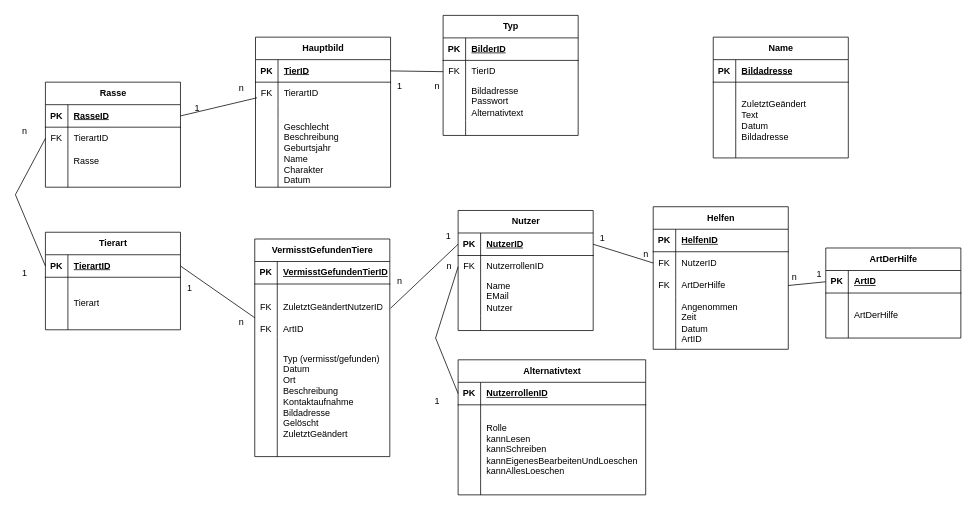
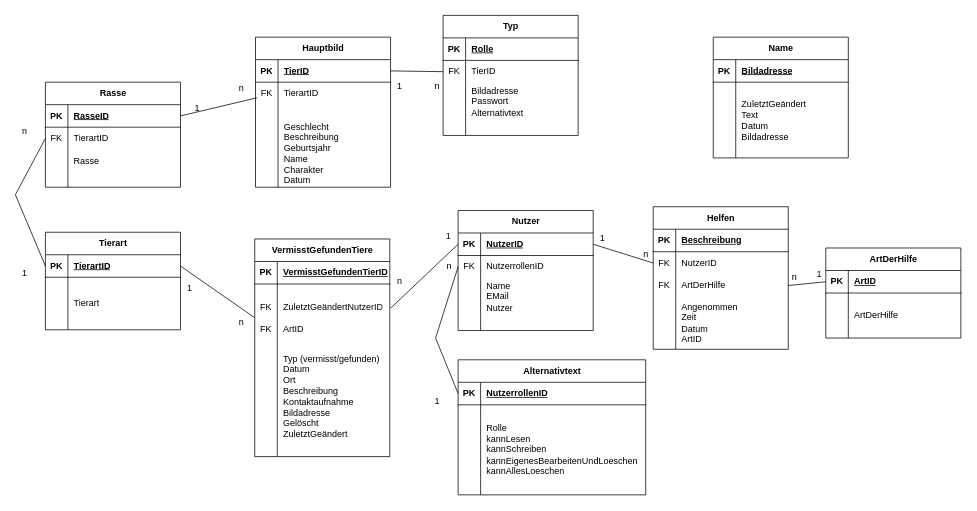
- <mxCell id="44" value="BilderID" style="shape=partialRectangle;connectable=0;fillColor=none;top=0;left=0;bottom=0;right=0;align=left;spacingLeft=6;fontStyle=5;overflow=hidden;whiteSpace=wrap;html=1;" parent="42" vertex="1"><mxGeometry x="30" width="150" height="30" as="geometry"><mxRectangle width="150" height="30" as="alternateBounds" /></mxGeometry></mxCell>
+ <mxCell id="44" value="Rolle" style="shape=partialRectangle;connectable=0;fillColor=none;top=0;left=0;bottom=0;right=0;align=left;spacingLeft=6;fontStyle=5;overflow=hidden;whiteSpace=wrap;html=1;" parent="42" vertex="1"><mxGeometry x="30" width="150" height="30" as="geometry"><mxRectangle width="150" height="30" as="alternateBounds" /></mxGeometry></mxCell>
- <mxCell id="100" value="HelfenID" style="shape=partialRectangle;connectable=0;fillColor=none;top=0;left=0;bottom=0;right=0;align=left;spacingLeft=6;fontStyle=5;overflow=hidden;whiteSpace=wrap;html=1;" parent="98" vertex="1"><mxGeometry x="30" width="150" height="30" as="geometry"><mxRectangle width="150" height="30" as="alternateBounds" /></mxGeometry></mxCell>
+ <mxCell id="100" value="Beschreibung" style="shape=partialRectangle;connectable=0;fillColor=none;top=0;left=0;bottom=0;right=0;align=left;spacingLeft=6;fontStyle=5;overflow=hidden;whiteSpace=wrap;html=1;" parent="98" vertex="1"><mxGeometry x="30" width="150" height="30" as="geometry"><mxRectangle width="150" height="30" as="alternateBounds" /></mxGeometry></mxCell>
